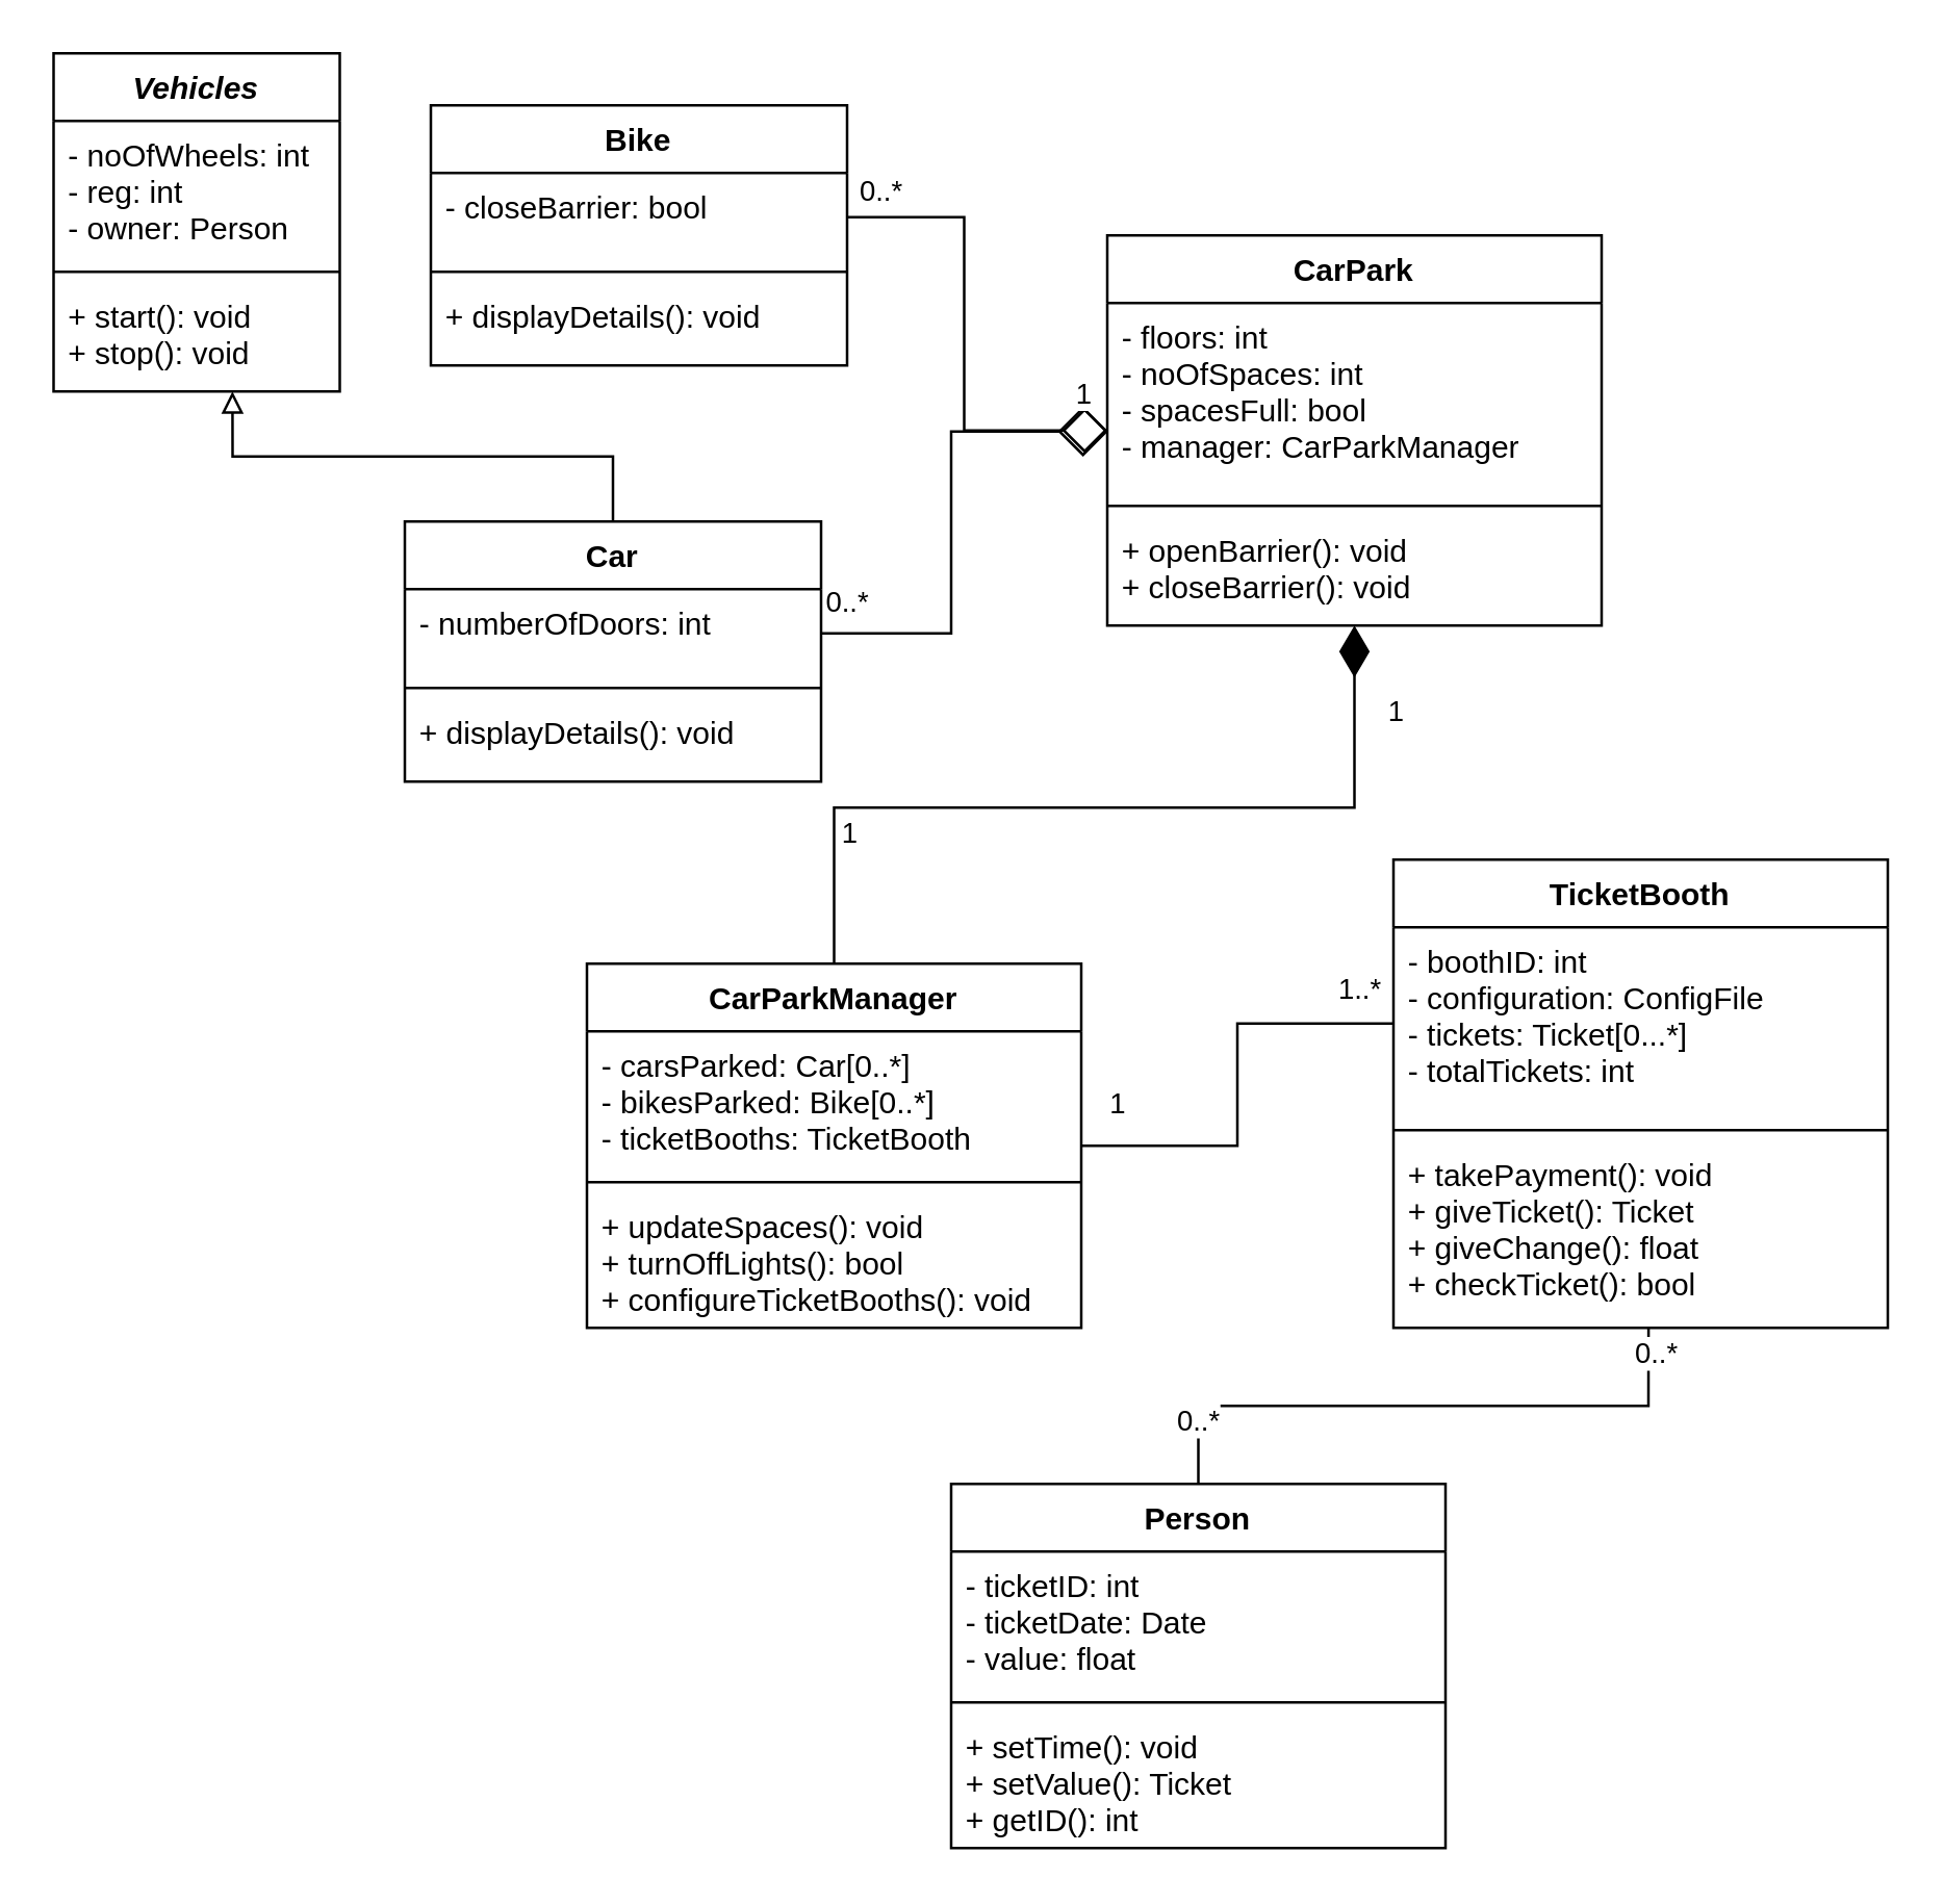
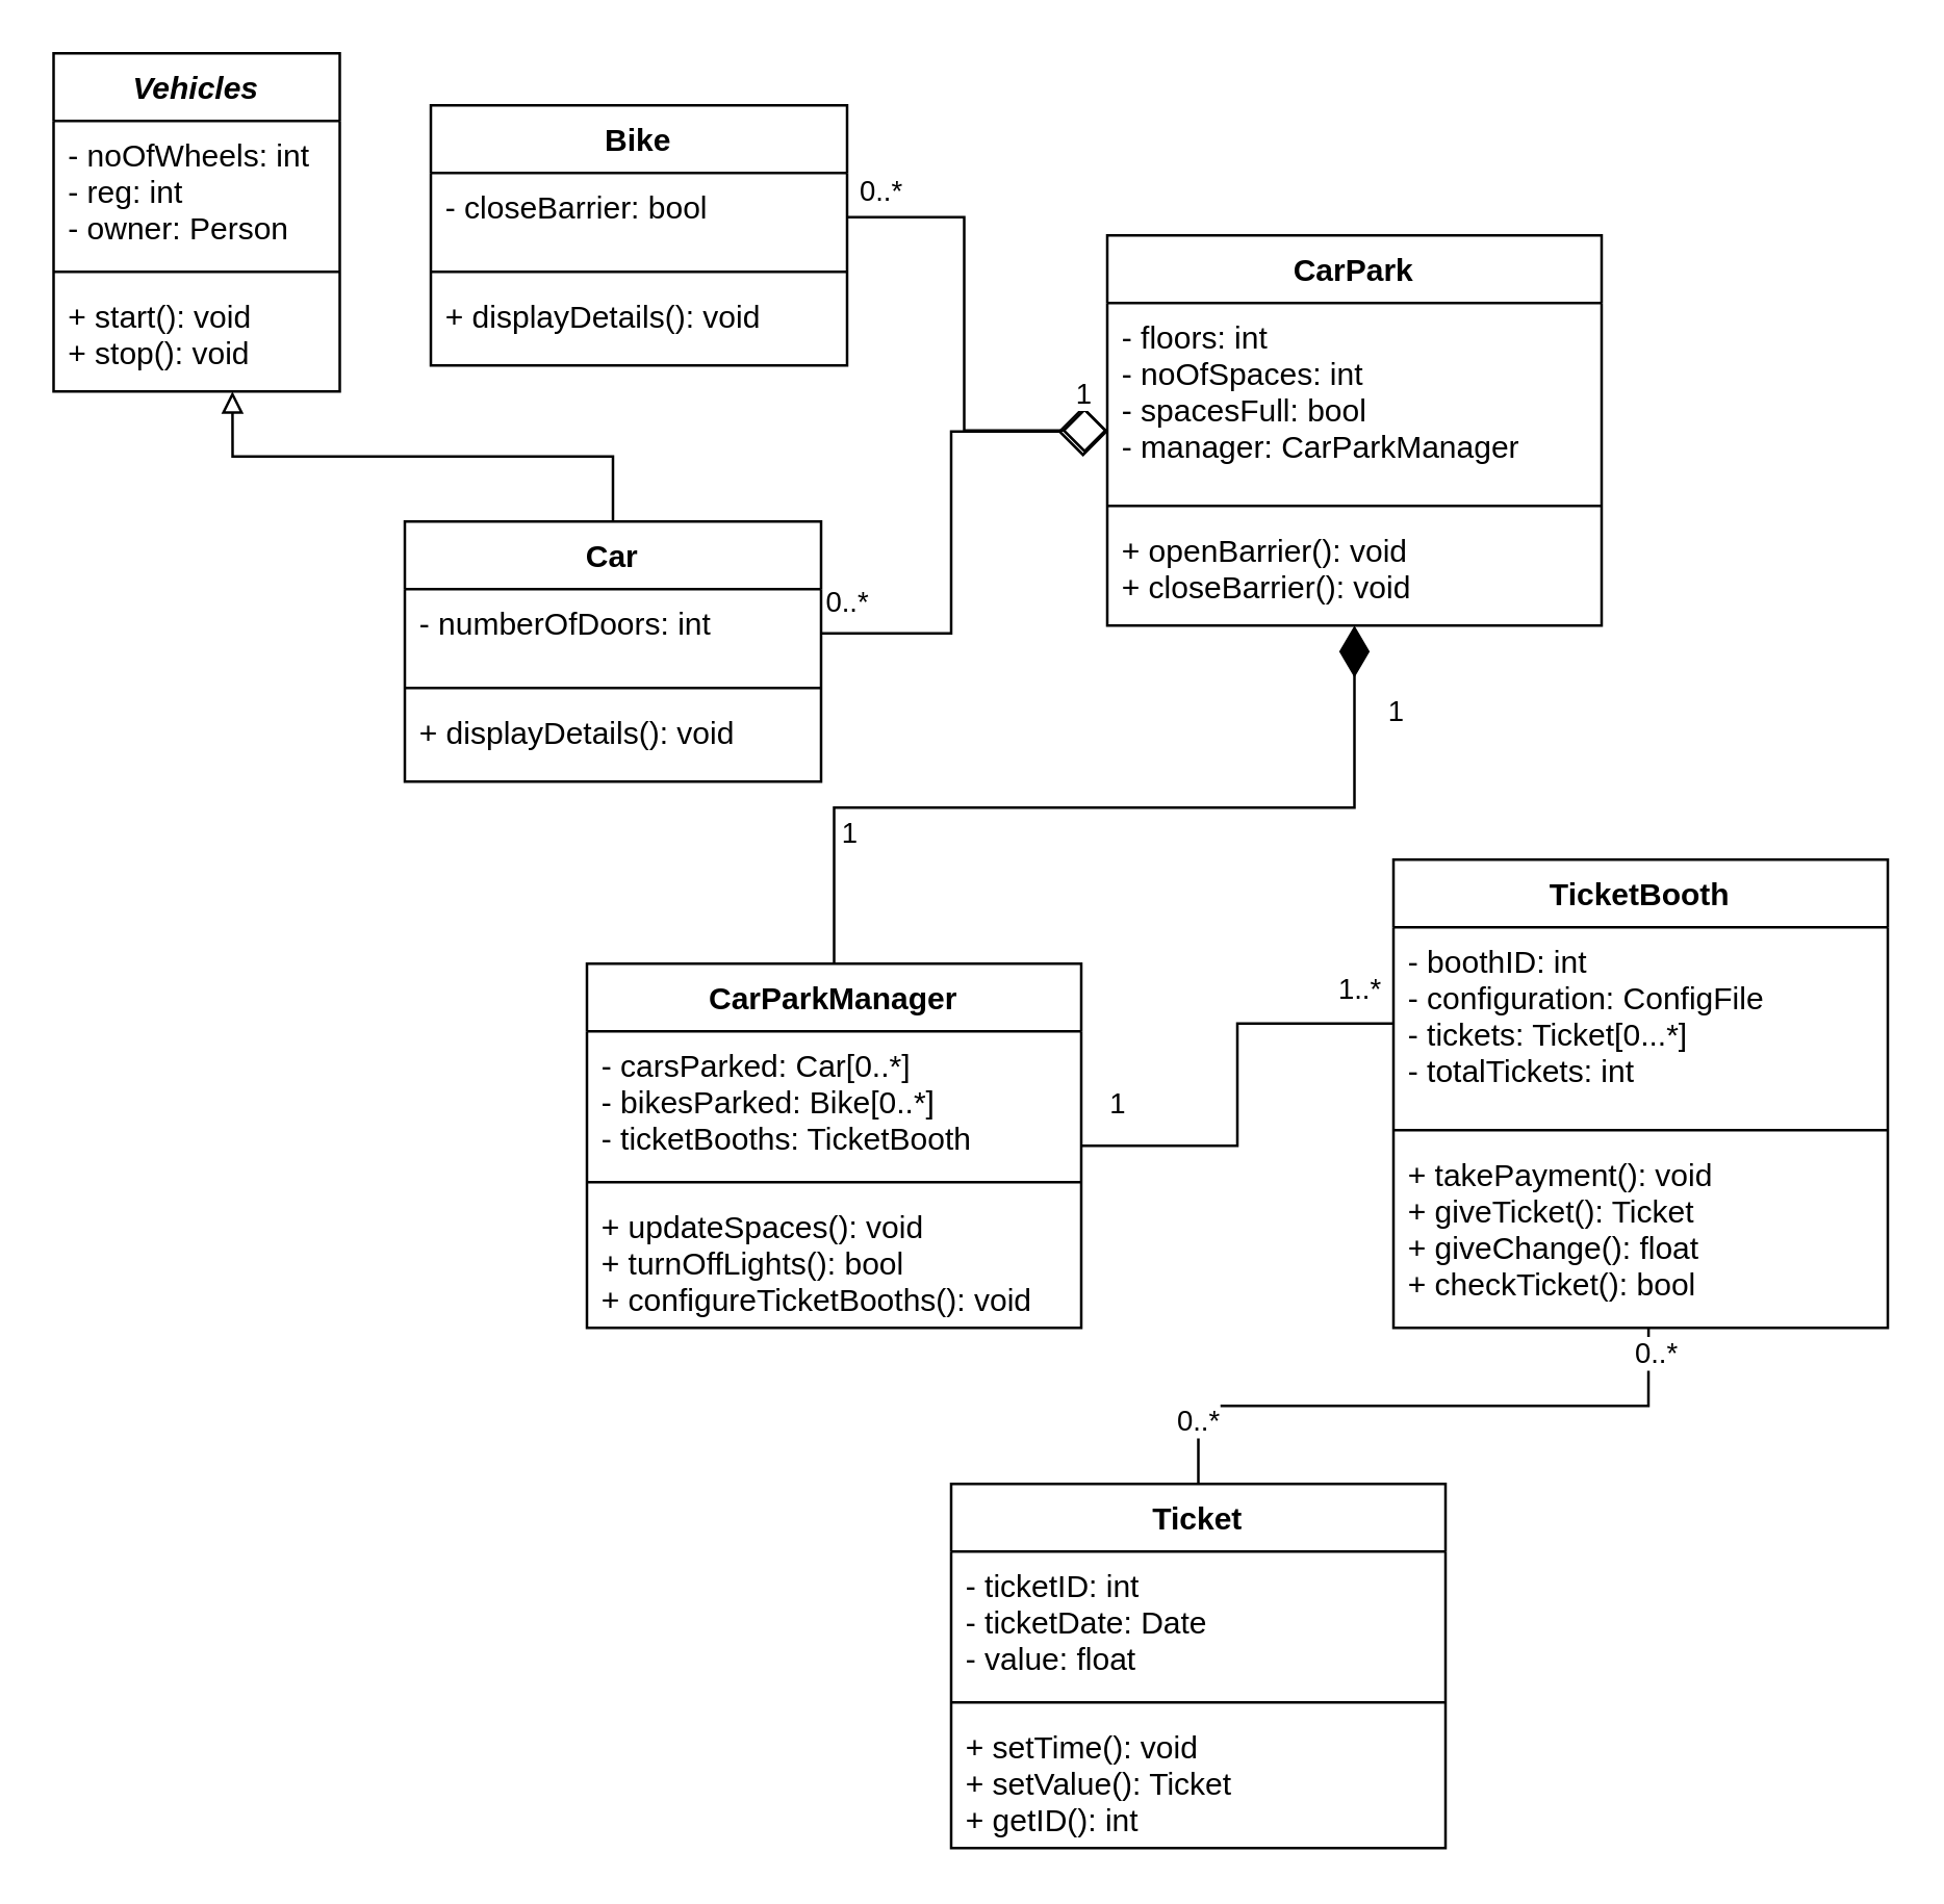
- <mxCell id="41" value="Person" style="swimlane;fontStyle=1;align=center;verticalAlign=top;childLayout=stackLayout;horizontal=1;startSize=26;horizontalStack=0;resizeParent=1;resizeParentMax=0;resizeLast=0;collapsible=1;marginBottom=0;" vertex="1" parent="1"><mxGeometry x="365" y="570" width="190" height="140" as="geometry" /></mxCell>
+ <mxCell id="41" value="Ticket" style="swimlane;fontStyle=1;align=center;verticalAlign=top;childLayout=stackLayout;horizontal=1;startSize=26;horizontalStack=0;resizeParent=1;resizeParentMax=0;resizeLast=0;collapsible=1;marginBottom=0;" vertex="1" parent="1"><mxGeometry x="365" y="570" width="190" height="140" as="geometry" /></mxCell>
